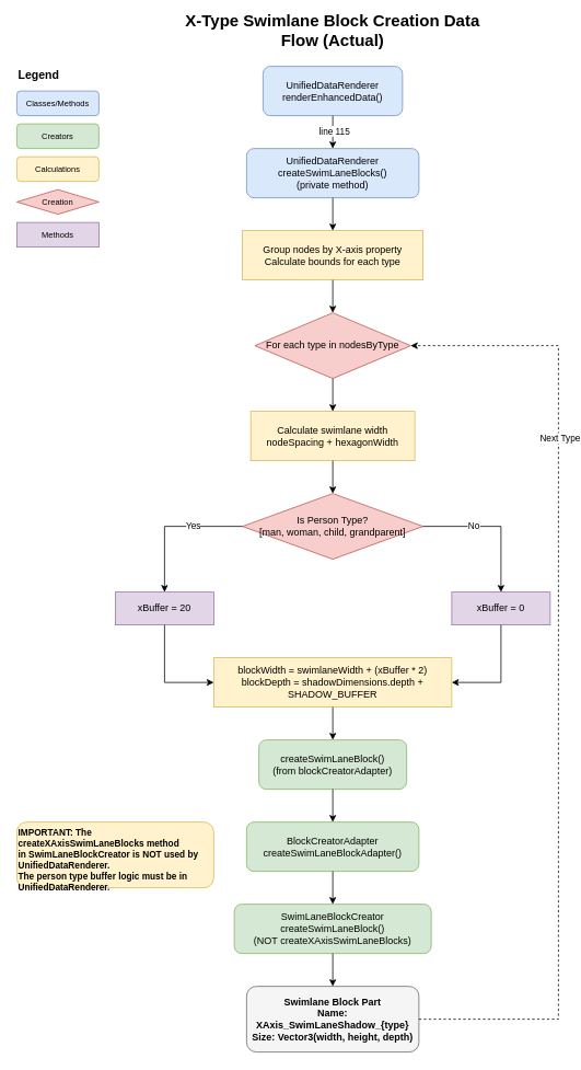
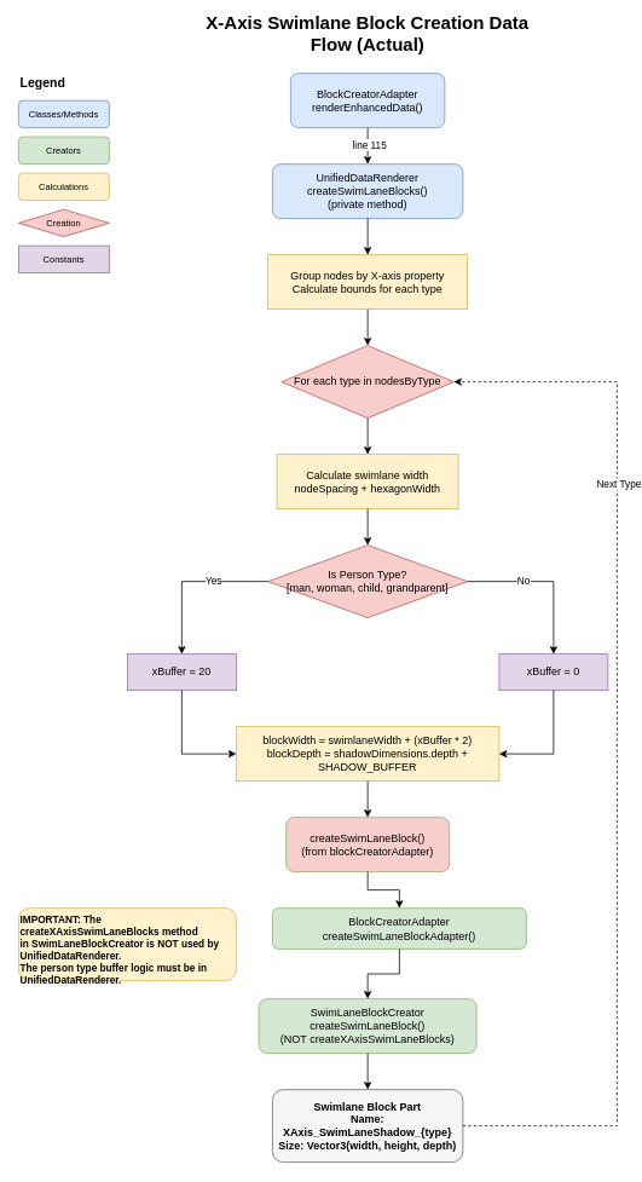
- <mxCell id="2" value="X-Type Swimlane Block Creation Data Flow (Actual)" style="text;html=1;strokeColor=none;fillColor=none;align=center;verticalAlign=middle;whiteSpace=wrap;rounded=0;fontSize=20;fontStyle=1" parent="1" vertex="1"><mxGeometry x="205" y="20" width="400" height="30" as="geometry" /></mxCell>
+ <mxCell id="2" value="X-Axis Swimlane Block Creation Data Flow (Actual)" style="text;html=1;strokeColor=none;fillColor=none;align=center;verticalAlign=middle;whiteSpace=wrap;rounded=0;fontSize=20;fontStyle=1" parent="1" vertex="1"><mxGeometry x="205" y="20" width="400" height="30" as="geometry" /></mxCell>
- <mxCell id="3" value="UnifiedDataRenderer&lt;br&gt;renderEnhancedData()" style="rounded=1;whiteSpace=wrap;html=1;fillColor=#dae8fc;strokeColor=#6c8ebf;" parent="1" vertex="1"><mxGeometry x="320" y="80" width="170" height="60" as="geometry" /></mxCell>
+ <mxCell id="3" value="BlockCreatorAdapter&lt;br&gt;renderEnhancedData()" style="rounded=1;whiteSpace=wrap;html=1;fillColor=#dae8fc;strokeColor=#6c8ebf;" parent="1" vertex="1"><mxGeometry x="320" y="80" width="170" height="60" as="geometry" /></mxCell>
- <mxCell id="40" value="Methods" style="rounded=0;whiteSpace=wrap;html=1;fillColor=#e1d5e7;strokeColor=#9673a6;fontSize=10;" parent="1" vertex="1"><mxGeometry x="20" y="270" width="100" height="30" as="geometry" /></mxCell>
+ <mxCell id="40" value="Constants" style="rounded=0;whiteSpace=wrap;html=1;fillColor=#e1d5e7;strokeColor=#9673a6;fontSize=10;" parent="1" vertex="1"><mxGeometry x="20" y="270" width="100" height="30" as="geometry" /></mxCell>
- <mxCell id="24" value="createSwimLaneBlock()&lt;br&gt;(from blockCreatorAdapter)" style="rounded=1;whiteSpace=wrap;html=1;fillColor=#d5e8d4;strokeColor=#82b366;" parent="1" vertex="1"><mxGeometry x="315" y="900" width="180" height="60" as="geometry" /></mxCell>
+ <mxCell id="24" value="createSwimLaneBlock()&lt;br&gt;(from blockCreatorAdapter)" style="rounded=1;whiteSpace=wrap;html=1;fillColor=#f8cecc;strokeColor=#82b366;" parent="1" vertex="1"><mxGeometry x="315" y="900" width="180" height="60" as="geometry" /></mxCell>
- <mxCell id="26" value="BlockCreatorAdapter&lt;br&gt;createSwimLaneBlockAdapter()" style="rounded=1;whiteSpace=wrap;html=1;fillColor=#d5e8d4;strokeColor=#82b366;" parent="1" vertex="1"><mxGeometry x="300" y="1000" width="210" height="60" as="geometry" /></mxCell>
+ <mxCell id="26" value="BlockCreatorAdapter&lt;br&gt;createSwimLaneBlockAdapter()" style="rounded=1;whiteSpace=wrap;html=1;fillColor=#d5e8d4;strokeColor=#82b366;" parent="1" vertex="1"><mxGeometry x="300" y="1000" width="280" height="45" as="geometry" /></mxCell>
